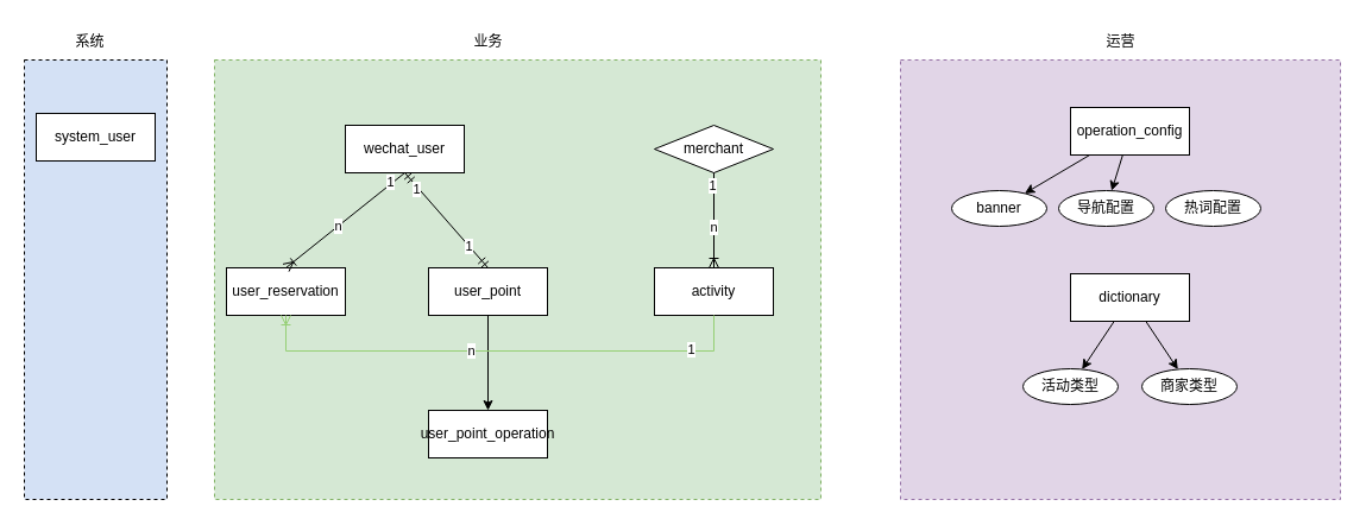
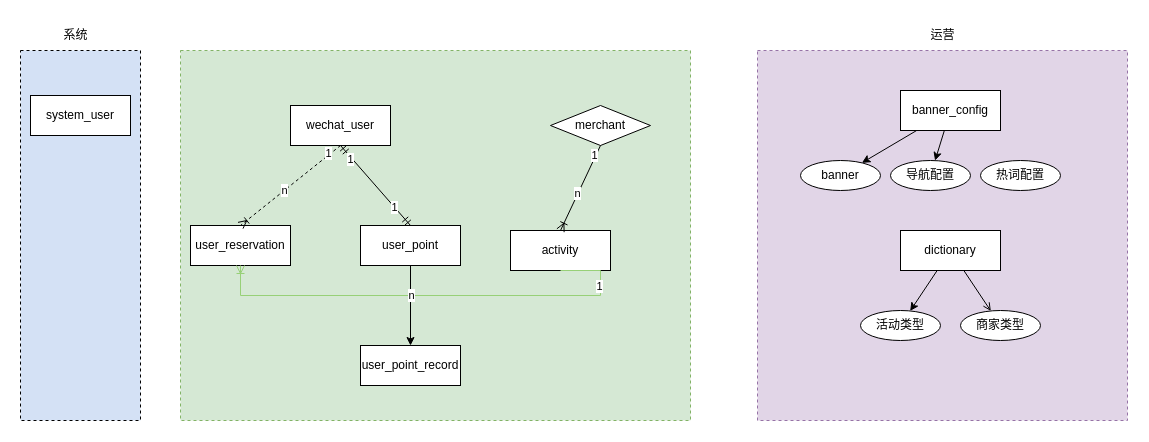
- <mxCell id="37" value="业务" style="text;html=1;align=center;verticalAlign=middle;resizable=0;points=[];autosize=1;strokeColor=none;fillColor=none;" vertex="1" parent="1"><mxGeometry x="385" y="20" width="50" height="30" as="geometry" /></mxCell>
- <mxCell id="15" value="operation_config" style="whiteSpace=wrap;html=1;align=center;" vertex="1" parent="1"><mxGeometry x="900" y="90" width="100" height="40" as="geometry" /></mxCell>
+ <mxCell id="15" value="banner_config" style="whiteSpace=wrap;html=1;align=center;" vertex="1" parent="1"><mxGeometry x="900" y="90" width="100" height="40" as="geometry" /></mxCell>
- <mxCell id="22" value="" style="fontSize=12;html=1;endArrow=ERoneToMany;rounded=0;exitX=0.5;exitY=1;exitDx=0;exitDy=0;entryX=0.5;entryY=0;entryDx=0;entryDy=0;" edge="1" parent="1" source="6" target="9"><mxGeometry width="100" height="100" relative="1" as="geometry"><mxPoint x="610" y="155" as="sourcePoint" /><mxPoint x="610" y="235" as="targetPoint" /></mxGeometry></mxCell>
+ <mxCell id="22" value="" style="fontSize=12;html=1;endArrow=ERoneToMany;rounded=0;exitX=0.5;exitY=1;exitDx=0;exitDy=0;entryX=0.5;entryY=0;entryDx=0;entryDy=0;dashed=1;" edge="1" parent="1" source="6" target="9"><mxGeometry width="100" height="100" relative="1" as="geometry"><mxPoint x="610" y="155" as="sourcePoint" /><mxPoint x="610" y="235" as="targetPoint" /></mxGeometry></mxCell>
- <mxCell id="8" value="activity" style="whiteSpace=wrap;html=1;align=center;" vertex="1" parent="1"><mxGeometry x="550" y="225" width="100" height="40" as="geometry" /></mxCell>
+ <mxCell id="8" value="activity" style="whiteSpace=wrap;html=1;align=center;" vertex="1" parent="1"><mxGeometry x="510" y="230" width="100" height="40" as="geometry" /></mxCell>
- <mxCell id="32" style="edgeStyle=none;rounded=0;orthogonalLoop=1;jettySize=auto;html=1;" edge="1" parent="1" source="33" target="35"><mxGeometry relative="1" as="geometry" /></mxCell>
+ <mxCell id="32" style="edgeStyle=none;rounded=0;orthogonalLoop=1;jettySize=auto;html=1;endArrow=open;" edge="1" parent="1" source="33" target="35"><mxGeometry relative="1" as="geometry" /></mxCell>
- <mxCell id="18" value="user_point_operation" style="whiteSpace=wrap;html=1;align=center;" vertex="1" parent="1"><mxGeometry x="360" y="345" width="100" height="40" as="geometry" /></mxCell>
+ <mxCell id="18" value="user_point_record" style="whiteSpace=wrap;html=1;align=center;" vertex="1" parent="1"><mxGeometry x="360" y="345" width="100" height="40" as="geometry" /></mxCell>
